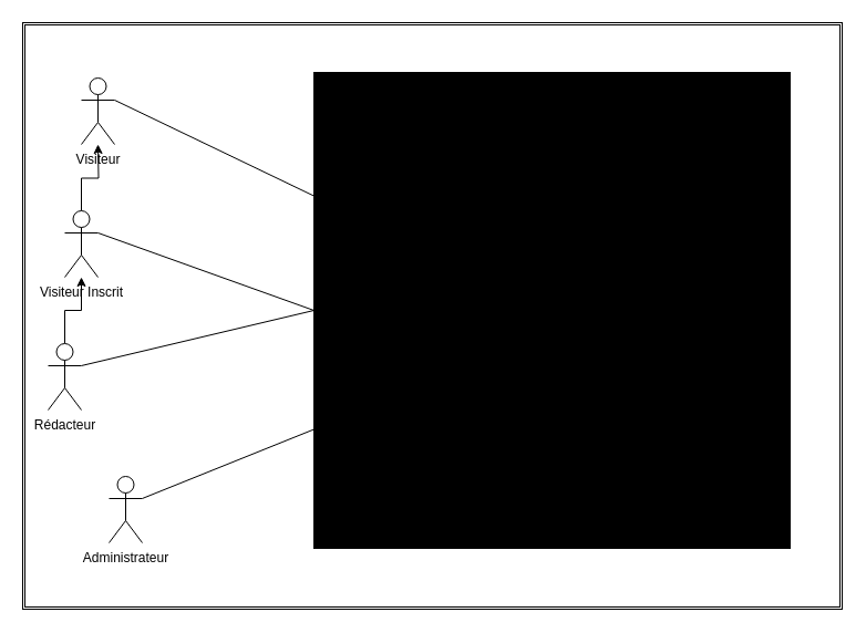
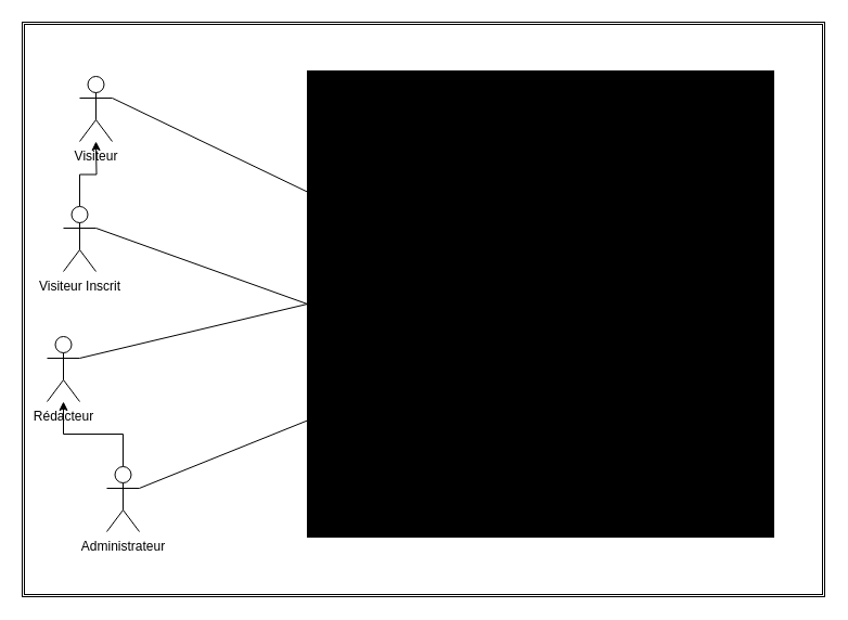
- <mxCell id="6" style="edgeStyle=orthogonalEdgeStyle;rounded=0;orthogonalLoop=1;jettySize=auto;html=1;exitX=0.5;exitY=0;exitDx=0;exitDy=0;exitPerimeter=0;" edge="1" parent="1" source="7" target="5"><mxGeometry relative="1" as="geometry" /></mxCell>
+ <mxCell id="8" style="edgeStyle=orthogonalEdgeStyle;rounded=0;orthogonalLoop=1;jettySize=auto;html=1;exitX=0.5;exitY=0;exitDx=0;exitDy=0;exitPerimeter=0;" edge="1" parent="1" source="9" target="7"><mxGeometry relative="1" as="geometry" /></mxCell>
